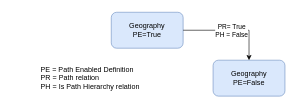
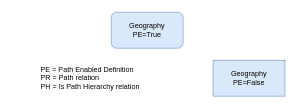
- <mxCell id="4" value="" style="endArrow=classic;html=1;rounded=0;exitX=1;exitY=0.5;exitDx=0;exitDy=0;entryX=0.5;entryY=0;entryDx=0;entryDy=0;edgeStyle=orthogonalEdgeStyle;" parent="1" source="2" target="3" edge="1"><mxGeometry relative="1" as="geometry"><mxPoint x="225" y="50" as="sourcePoint" /><mxPoint x="325" y="50" as="targetPoint" /></mxGeometry></mxCell>
- <mxCell id="5" value="PR= True&lt;div&gt;PH = False&lt;/div&gt;" style="edgeLabel;resizable=0;html=1;;align=center;verticalAlign=middle;" parent="4" connectable="0" vertex="1"><mxGeometry relative="1" as="geometry" /></mxCell>
- <mxCell id="3" value="Geography&lt;div&gt;PE=False&lt;/div&gt;" style="rounded=1;whiteSpace=wrap;html=1;fillColor=#dae8fc;strokeColor=#6c8ebf;" parent="1" vertex="1"><mxGeometry x="355" y="100" width="120" height="60" as="geometry" /></mxCell>
+ <mxCell id="3" value="Geography&lt;div&gt;PE=False&lt;/div&gt;" style="whiteSpace=wrap;html=1;fillColor=#dae8fc;strokeColor=#6c8ebf;rounded=0;" parent="1" vertex="1"><mxGeometry x="355" y="100" width="120" height="60" as="geometry" /></mxCell>
